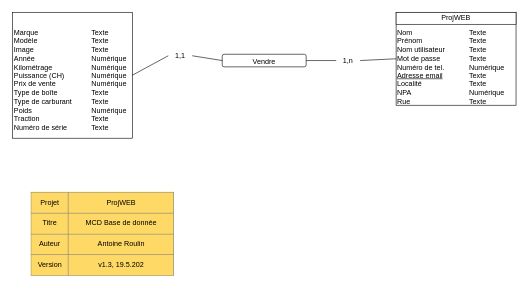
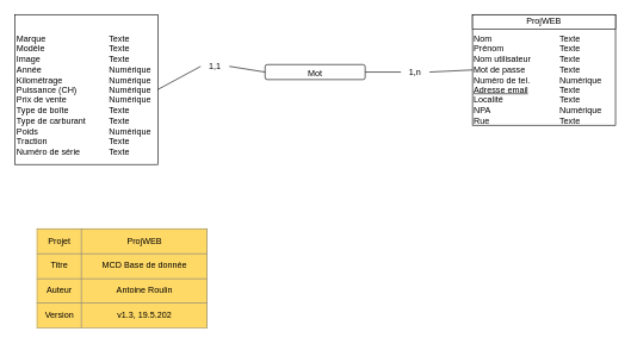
- <mxCell id="10" value="Vendre" style="text;html=1;strokeColor=none;fillColor=none;align=center;verticalAlign=middle;whiteSpace=wrap;rounded=0;" parent="1" vertex="1"><mxGeometry x="380" y="92" width="120" height="20" as="geometry" /></mxCell>
+ <mxCell id="10" value="Mot" style="text;html=1;strokeColor=none;fillColor=none;align=center;verticalAlign=middle;whiteSpace=wrap;rounded=0;" parent="1" vertex="1"><mxGeometry x="380" y="92" width="120" height="20" as="geometry" /></mxCell>
